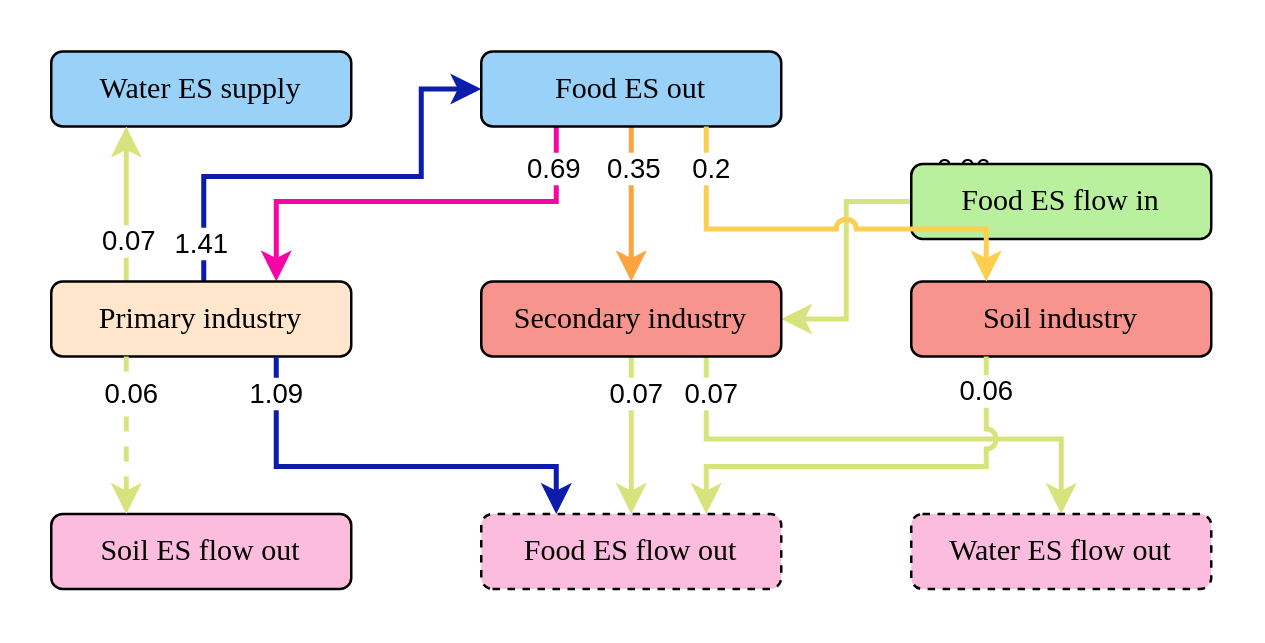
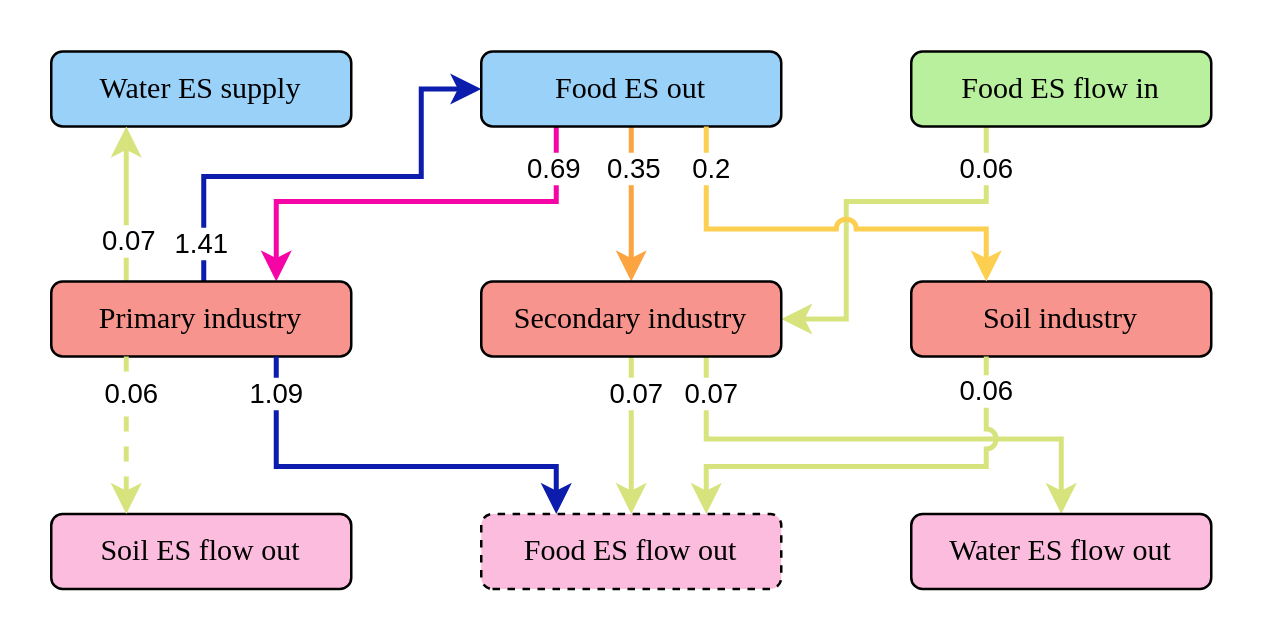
- <mxCell id="14" value="&lt;p style=&quot;margin-top: 0pt; margin-bottom: 0pt; margin-left: 0in; direction: ltr; unicode-bidi: embed; word-break: normal;&quot;&gt;Food ES flow in&lt;/p&gt;" style="rounded=1;whiteSpace=wrap;html=1;fontFamily=Times New Roman;fillColor=#b8f09e;" parent="1" vertex="1"><mxGeometry x="364" y="65" width="120" height="30" as="geometry" /></mxCell>
+ <mxCell id="14" value="&lt;p style=&quot;margin-top: 0pt; margin-bottom: 0pt; margin-left: 0in; direction: ltr; unicode-bidi: embed; word-break: normal;&quot;&gt;Food ES flow in&lt;/p&gt;" style="rounded=1;whiteSpace=wrap;html=1;fontFamily=Times New Roman;fillColor=#b8f09e;" parent="1" vertex="1"><mxGeometry x="364" y="20" width="120" height="30" as="geometry" /></mxCell>
- <mxCell id="24" value="&lt;p style=&quot;margin-top: 0pt; margin-bottom: 0pt; margin-left: 0in; direction: ltr; unicode-bidi: embed; word-break: normal;&quot;&gt;Primary industry&lt;/p&gt;" style="rounded=1;whiteSpace=wrap;html=1;fontFamily=Times New Roman;fillColor=#ffe6cc;flipV=1;" parent="1" vertex="1"><mxGeometry x="20" y="112" width="120" height="30" as="geometry" /></mxCell>
+ <mxCell id="24" value="&lt;p style=&quot;margin-top: 0pt; margin-bottom: 0pt; margin-left: 0in; direction: ltr; unicode-bidi: embed; word-break: normal;&quot;&gt;Primary industry&lt;/p&gt;" style="rounded=1;whiteSpace=wrap;html=1;fontFamily=Times New Roman;fillColor=#f7948d;flipV=1;" parent="1" vertex="1"><mxGeometry x="20" y="112" width="120" height="30" as="geometry" /></mxCell>
- <mxCell id="19" value="&lt;p style=&quot;margin-top: 0pt; margin-bottom: 0pt; margin-left: 0in; direction: ltr; unicode-bidi: embed; word-break: normal;&quot;&gt;Water ES flow out&lt;/p&gt;" style="rounded=1;whiteSpace=wrap;html=1;fontFamily=Times New Roman;fillColor=#fbbcdd;dashed=1;" parent="1" vertex="1"><mxGeometry x="364" y="205" width="120" height="30" as="geometry" /></mxCell>
+ <mxCell id="19" value="&lt;p style=&quot;margin-top: 0pt; margin-bottom: 0pt; margin-left: 0in; direction: ltr; unicode-bidi: embed; word-break: normal;&quot;&gt;Water ES flow out&lt;/p&gt;" style="rounded=1;whiteSpace=wrap;html=1;fontFamily=Times New Roman;fillColor=#fbbcdd;" parent="1" vertex="1"><mxGeometry x="364" y="205" width="120" height="30" as="geometry" /></mxCell>
